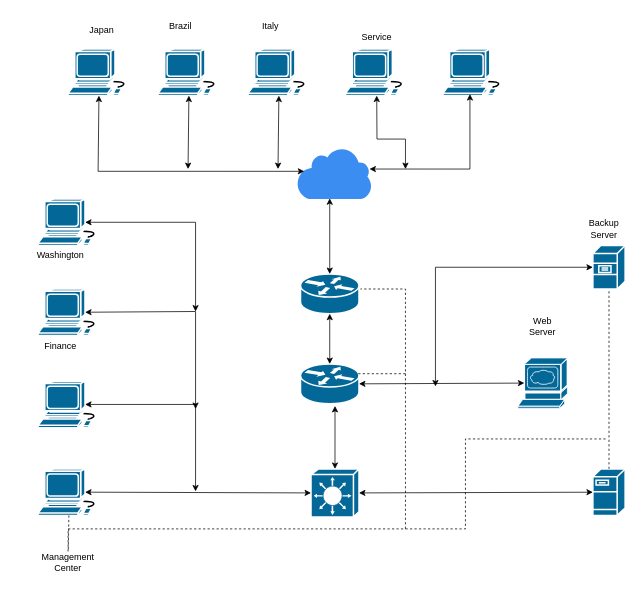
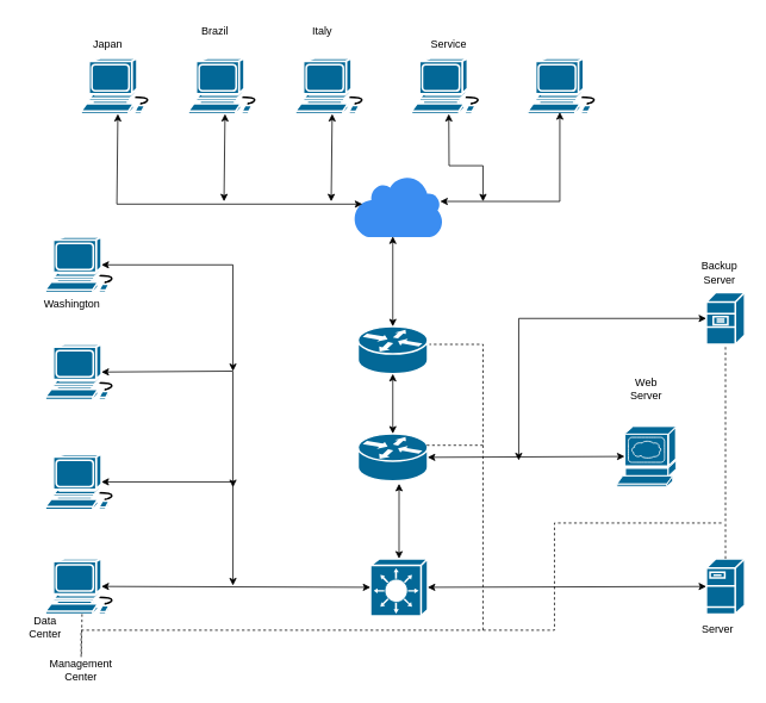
- <mxCell id="18" value="Japan" style="text;html=1;align=center;verticalAlign=middle;whiteSpace=wrap;rounded=0;" vertex="1" parent="1"><mxGeometry x="105" y="25" width="60" height="30" as="geometry" /></mxCell>
+ <mxCell id="18" value="Japan" style="text;html=1;align=center;verticalAlign=middle;whiteSpace=wrap;rounded=0;" vertex="1" parent="1"><mxGeometry x="90" y="35" width="60" height="30" as="geometry" /></mxCell>
- <mxCell id="23" value="Finance" style="text;html=1;align=center;verticalAlign=middle;whiteSpace=wrap;rounded=0;" vertex="1" parent="1"><mxGeometry x="50" y="447" width="60" height="30" as="geometry" /></mxCell>
+ <mxCell id="24" value="Data Center" style="text;html=1;align=center;verticalAlign=middle;whiteSpace=wrap;rounded=0;" vertex="1" parent="1"><mxGeometry y="687" width="60" height="30" as="geometry" x="20" /></mxCell>
+ <mxCell id="47" value="Server" style="text;html=1;align=center;verticalAlign=middle;whiteSpace=wrap;rounded=0;" vertex="1" parent="1"><mxGeometry x="773" y="689" width="60" height="30" as="geometry" /></mxCell>
